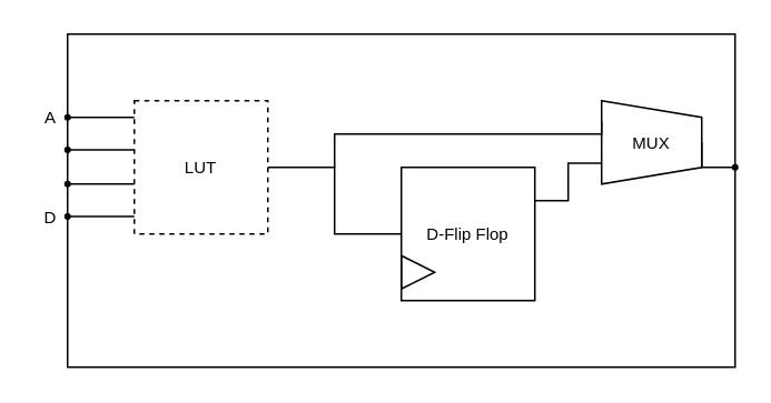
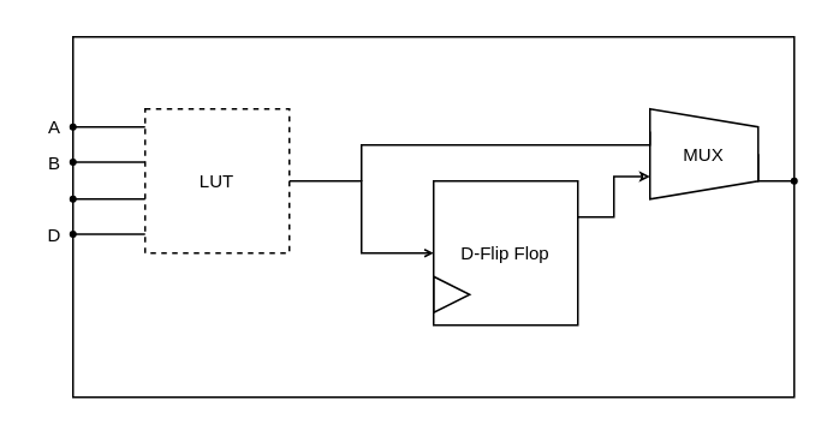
+ <mxCell id="16" value="B" style="text;html=1;strokeColor=none;fillColor=none;align=center;verticalAlign=middle;whiteSpace=wrap;rounded=0;labelBackgroundColor=#FFFFFF;fontFamily=Helvetica;fontSize=10;fontStyle=0" parent="13" vertex="1"><mxGeometry y="20" width="20" height="20" as="geometry" /></mxCell>
- <mxCell id="21" style="edgeStyle=orthogonalEdgeStyle;rounded=0;orthogonalLoop=1;jettySize=auto;html=1;exitX=1;exitY=0.25;exitDx=0;exitDy=0;entryX=0.75;entryY=1;entryDx=0;entryDy=0;startArrow=none;startFill=0;startSize=3;endSize=3;fontSize=10;fontStyle=0;endArrow=none;endFill=0;" parent="3" source="7" target="11" edge="1"><mxGeometry relative="1" as="geometry" /></mxCell>
+ <mxCell id="21" style="edgeStyle=orthogonalEdgeStyle;rounded=0;orthogonalLoop=1;jettySize=auto;html=1;exitX=1;exitY=0.25;exitDx=0;exitDy=0;entryX=0.75;entryY=1;entryDx=0;entryDy=0;startArrow=none;startFill=0;startSize=3;endSize=3;fontSize=10;fontStyle=0;endArrow=classic;endFill=0;" parent="3" source="7" target="11" edge="1"><mxGeometry relative="1" as="geometry" /></mxCell>
- <mxCell id="9" style="edgeStyle=orthogonalEdgeStyle;rounded=0;orthogonalLoop=1;jettySize=auto;html=1;entryX=0;entryY=0.5;entryDx=0;entryDy=0;startSize=3;endSize=3;fontSize=10;startArrow=none;startFill=0;fontStyle=0;endArrow=none;endFill=0;" parent="3" source="5" target="7" edge="1"><mxGeometry relative="1" as="geometry" /></mxCell>
+ <mxCell id="9" style="edgeStyle=orthogonalEdgeStyle;rounded=0;orthogonalLoop=1;jettySize=auto;html=1;entryX=0;entryY=0.5;entryDx=0;entryDy=0;startSize=3;endSize=3;fontSize=10;startArrow=none;startFill=0;fontStyle=0;endArrow=open;endFill=0;" parent="3" source="5" target="7" edge="1"><mxGeometry relative="1" as="geometry" /></mxCell>
